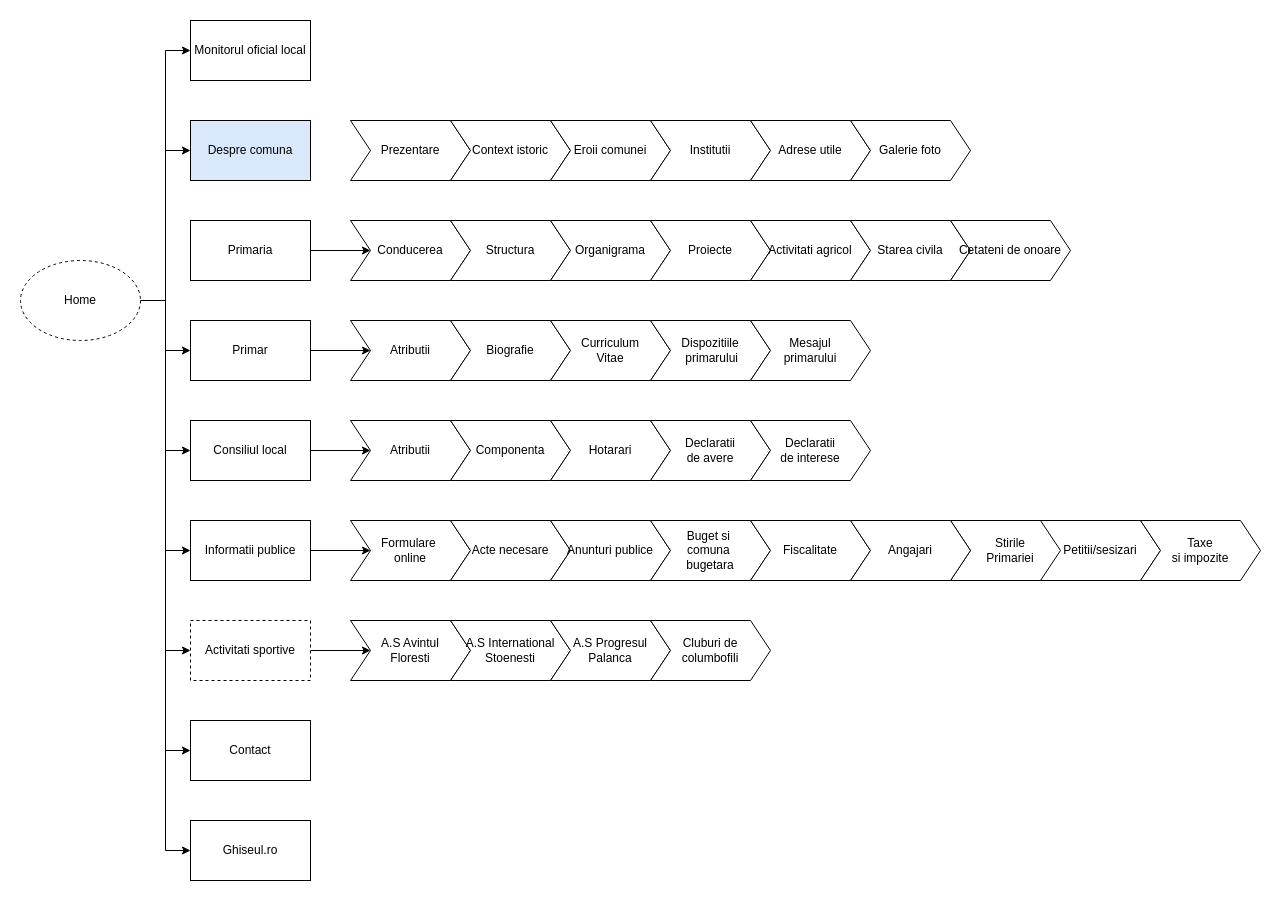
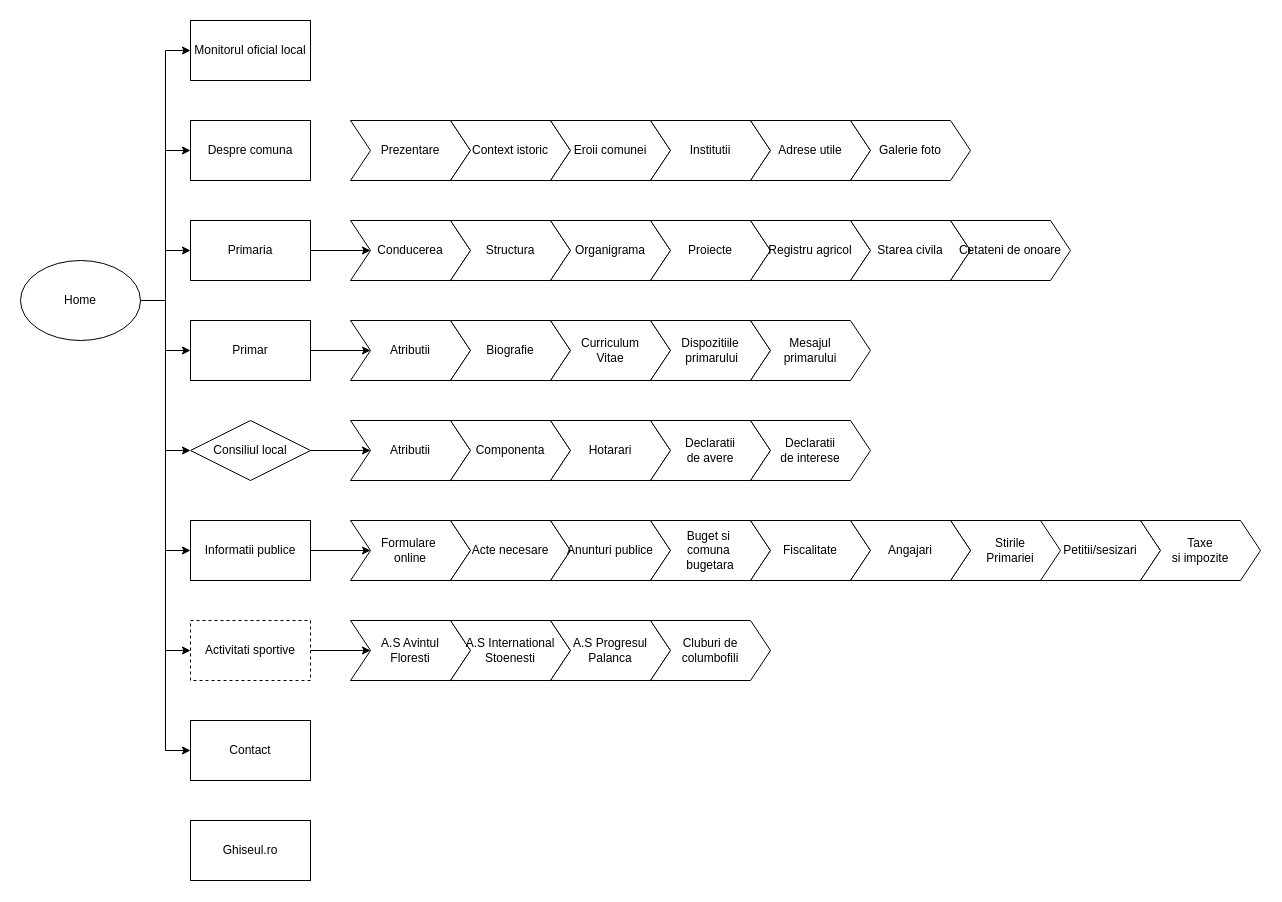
- <mxCell id="3" value="Despre comuna" style="rounded=0;whiteSpace=wrap;html=1;fillColor=#dae8fc;" vertex="1" parent="1"><mxGeometry x="190" y="120" width="120" height="60" as="geometry" /></mxCell>
+ <mxCell id="3" value="Despre comuna" style="rounded=0;whiteSpace=wrap;html=1;" vertex="1" parent="1"><mxGeometry x="190" y="120" width="120" height="60" as="geometry" /></mxCell>
- <mxCell id="34" value="Activitati agricol" style="shape=step;perimeter=stepPerimeter;whiteSpace=wrap;html=1;fixedSize=1;" vertex="1" parent="1"><mxGeometry x="750" y="220" width="120" height="60" as="geometry" /></mxCell>
+ <mxCell id="34" value="Registru agricol" style="shape=step;perimeter=stepPerimeter;whiteSpace=wrap;html=1;fixedSize=1;" vertex="1" parent="1"><mxGeometry x="750" y="220" width="120" height="60" as="geometry" /></mxCell>
- <mxCell id="23" value="Home" style="ellipse;whiteSpace=wrap;html=1;dashed=1;" vertex="1" parent="1"><mxGeometry x="20" y="260" width="120" height="80" as="geometry" /></mxCell>
+ <mxCell id="23" value="Home" style="ellipse;whiteSpace=wrap;html=1;" vertex="1" parent="1"><mxGeometry x="20" y="260" width="120" height="80" as="geometry" /></mxCell>
- <mxCell id="7" value="Consiliul local" style="rounded=0;whiteSpace=wrap;html=1;" vertex="1" parent="1"><mxGeometry x="190" y="420" width="120" height="60" as="geometry" /></mxCell>
+ <mxCell id="7" value="Consiliul local" style="rhombus;whiteSpace=wrap;html=1;" vertex="1" parent="1"><mxGeometry x="190" y="420" width="120" height="60" as="geometry" /></mxCell>
- <mxCell id="22" style="edgeStyle=orthogonalEdgeStyle;rounded=0;orthogonalLoop=1;jettySize=auto;html=1;exitX=1;exitY=0.5;exitDx=0;exitDy=0;entryX=0;entryY=0.5;entryDx=0;entryDy=0;" edge="1" parent="1" source="23" target="56"><mxGeometry relative="1" as="geometry" /></mxCell>
+ <mxCell id="22" style="edgeStyle=orthogonalEdgeStyle;rounded=0;orthogonalLoop=1;jettySize=auto;html=1;exitX=1;exitY=0.5;exitDx=0;exitDy=0;" edge="1" parent="1" source="23" target="5"><mxGeometry relative="1" as="geometry" /></mxCell>
